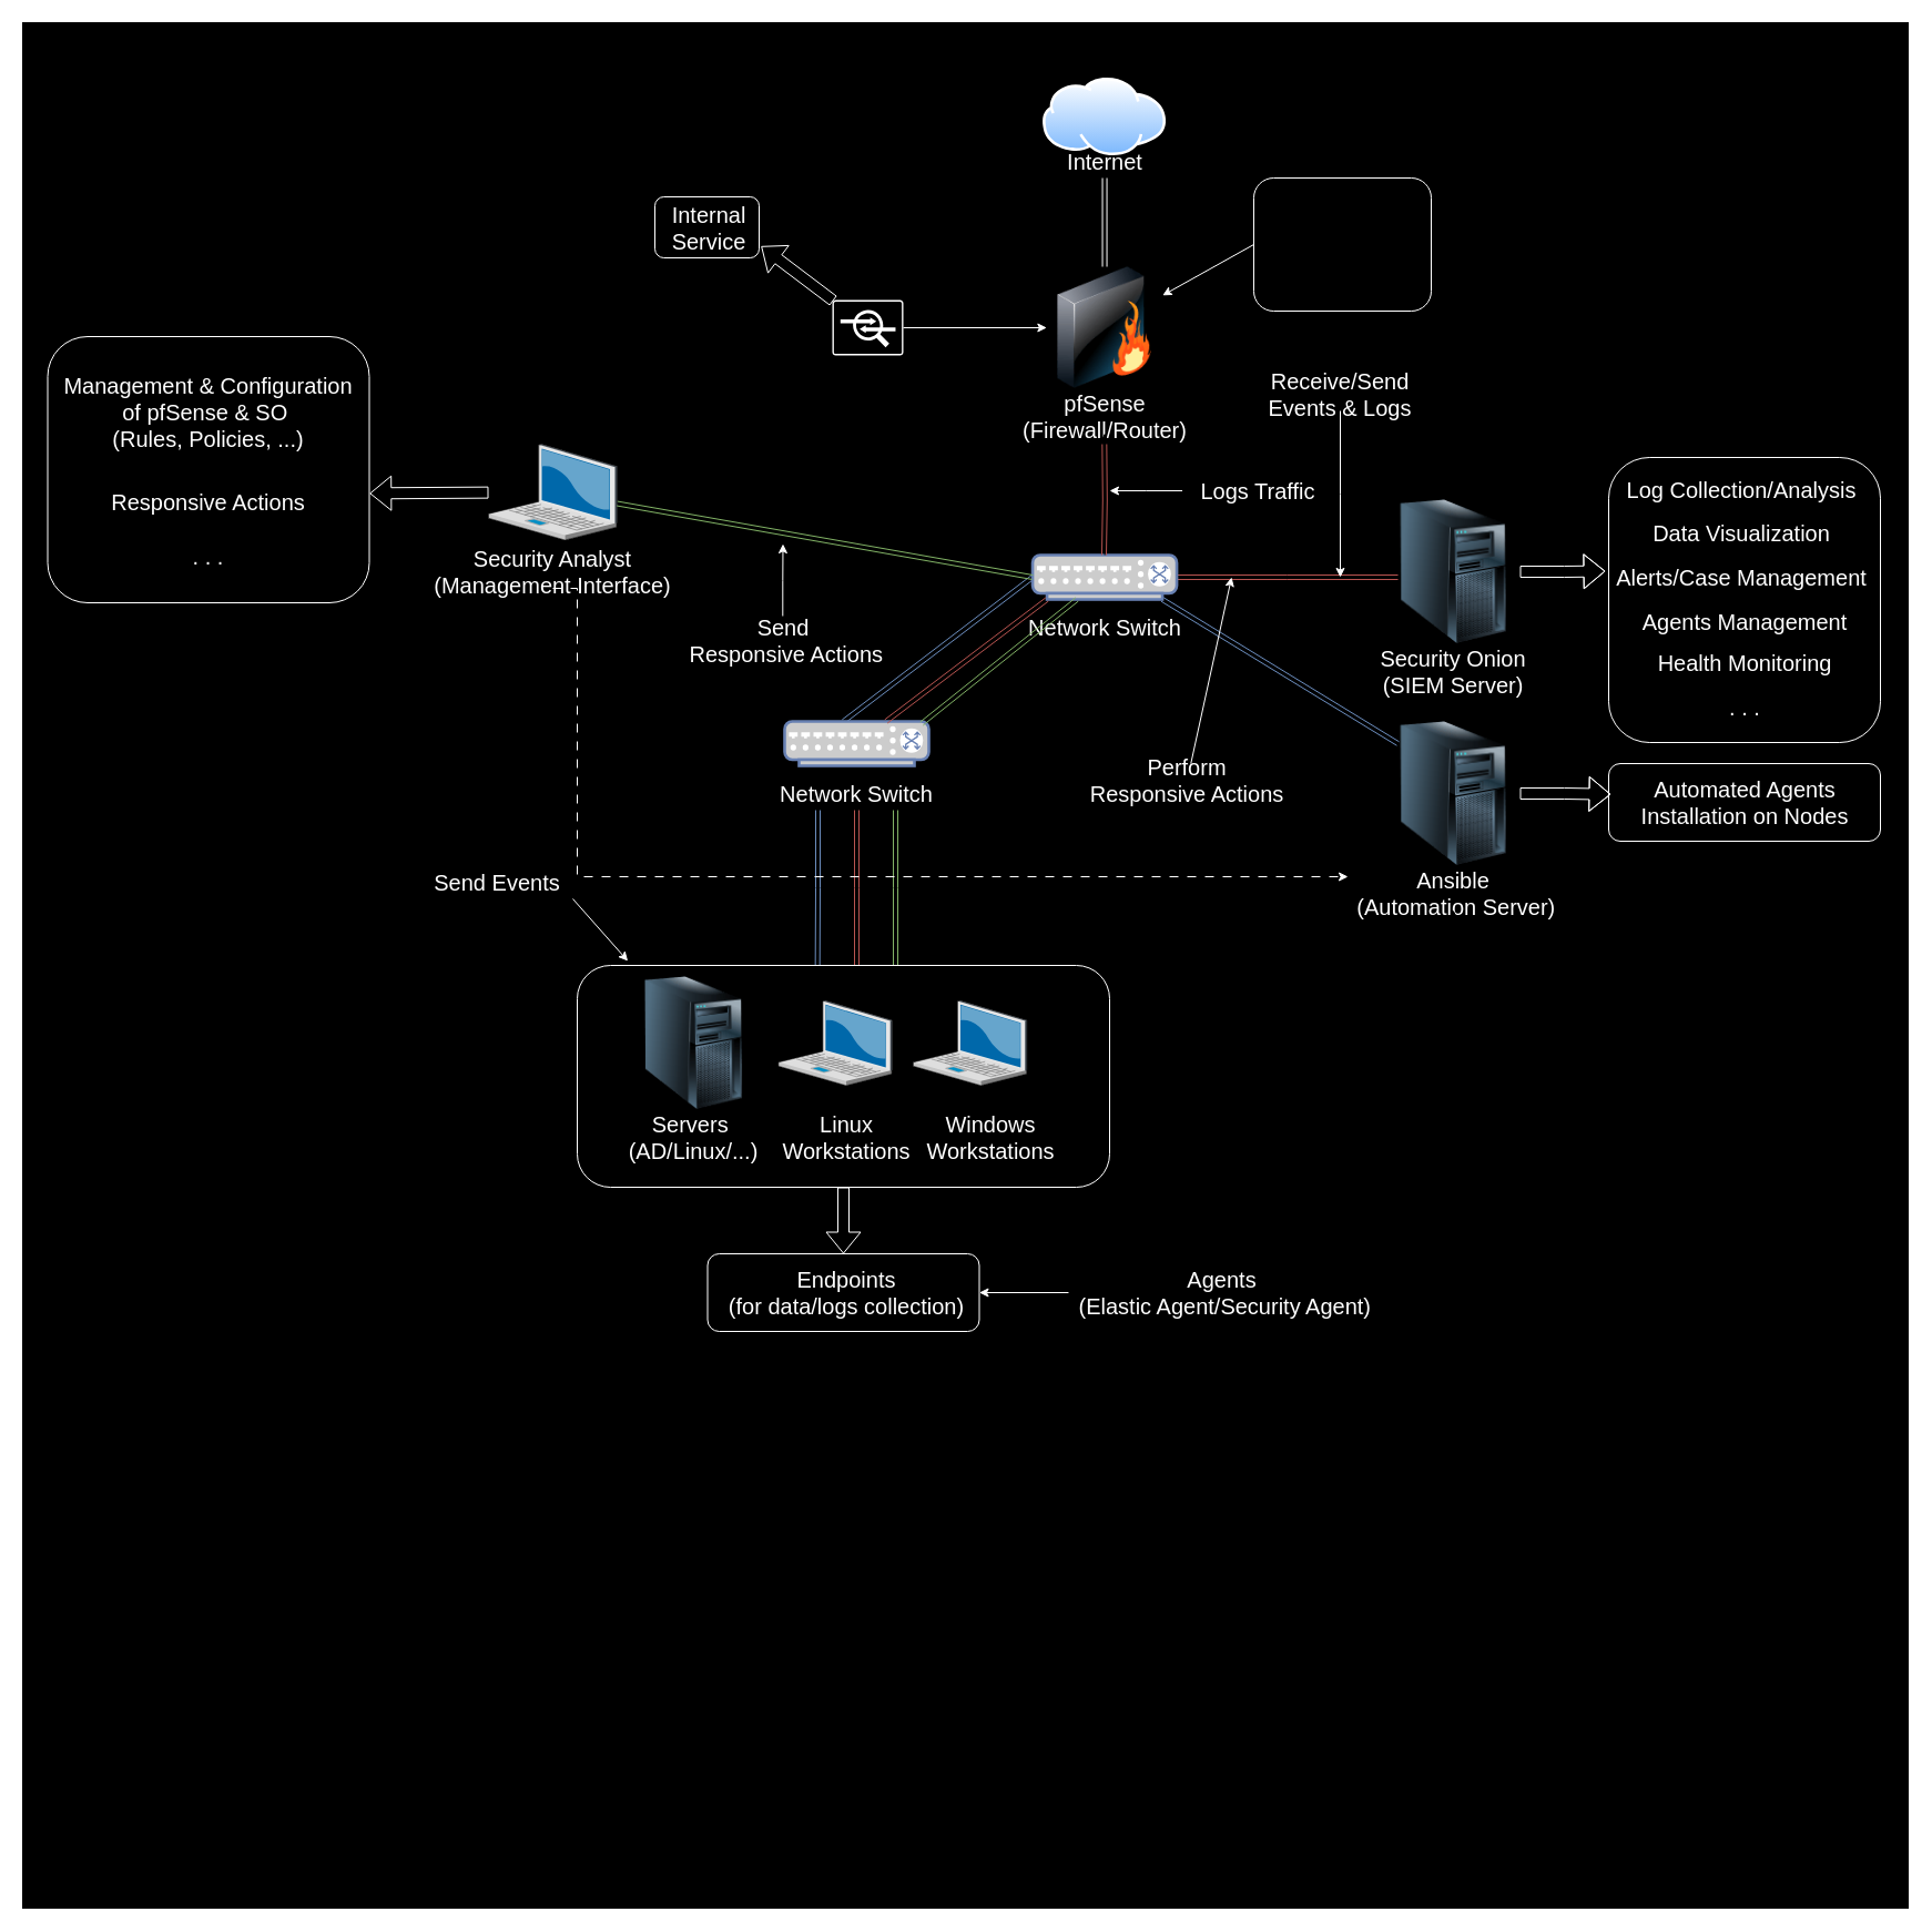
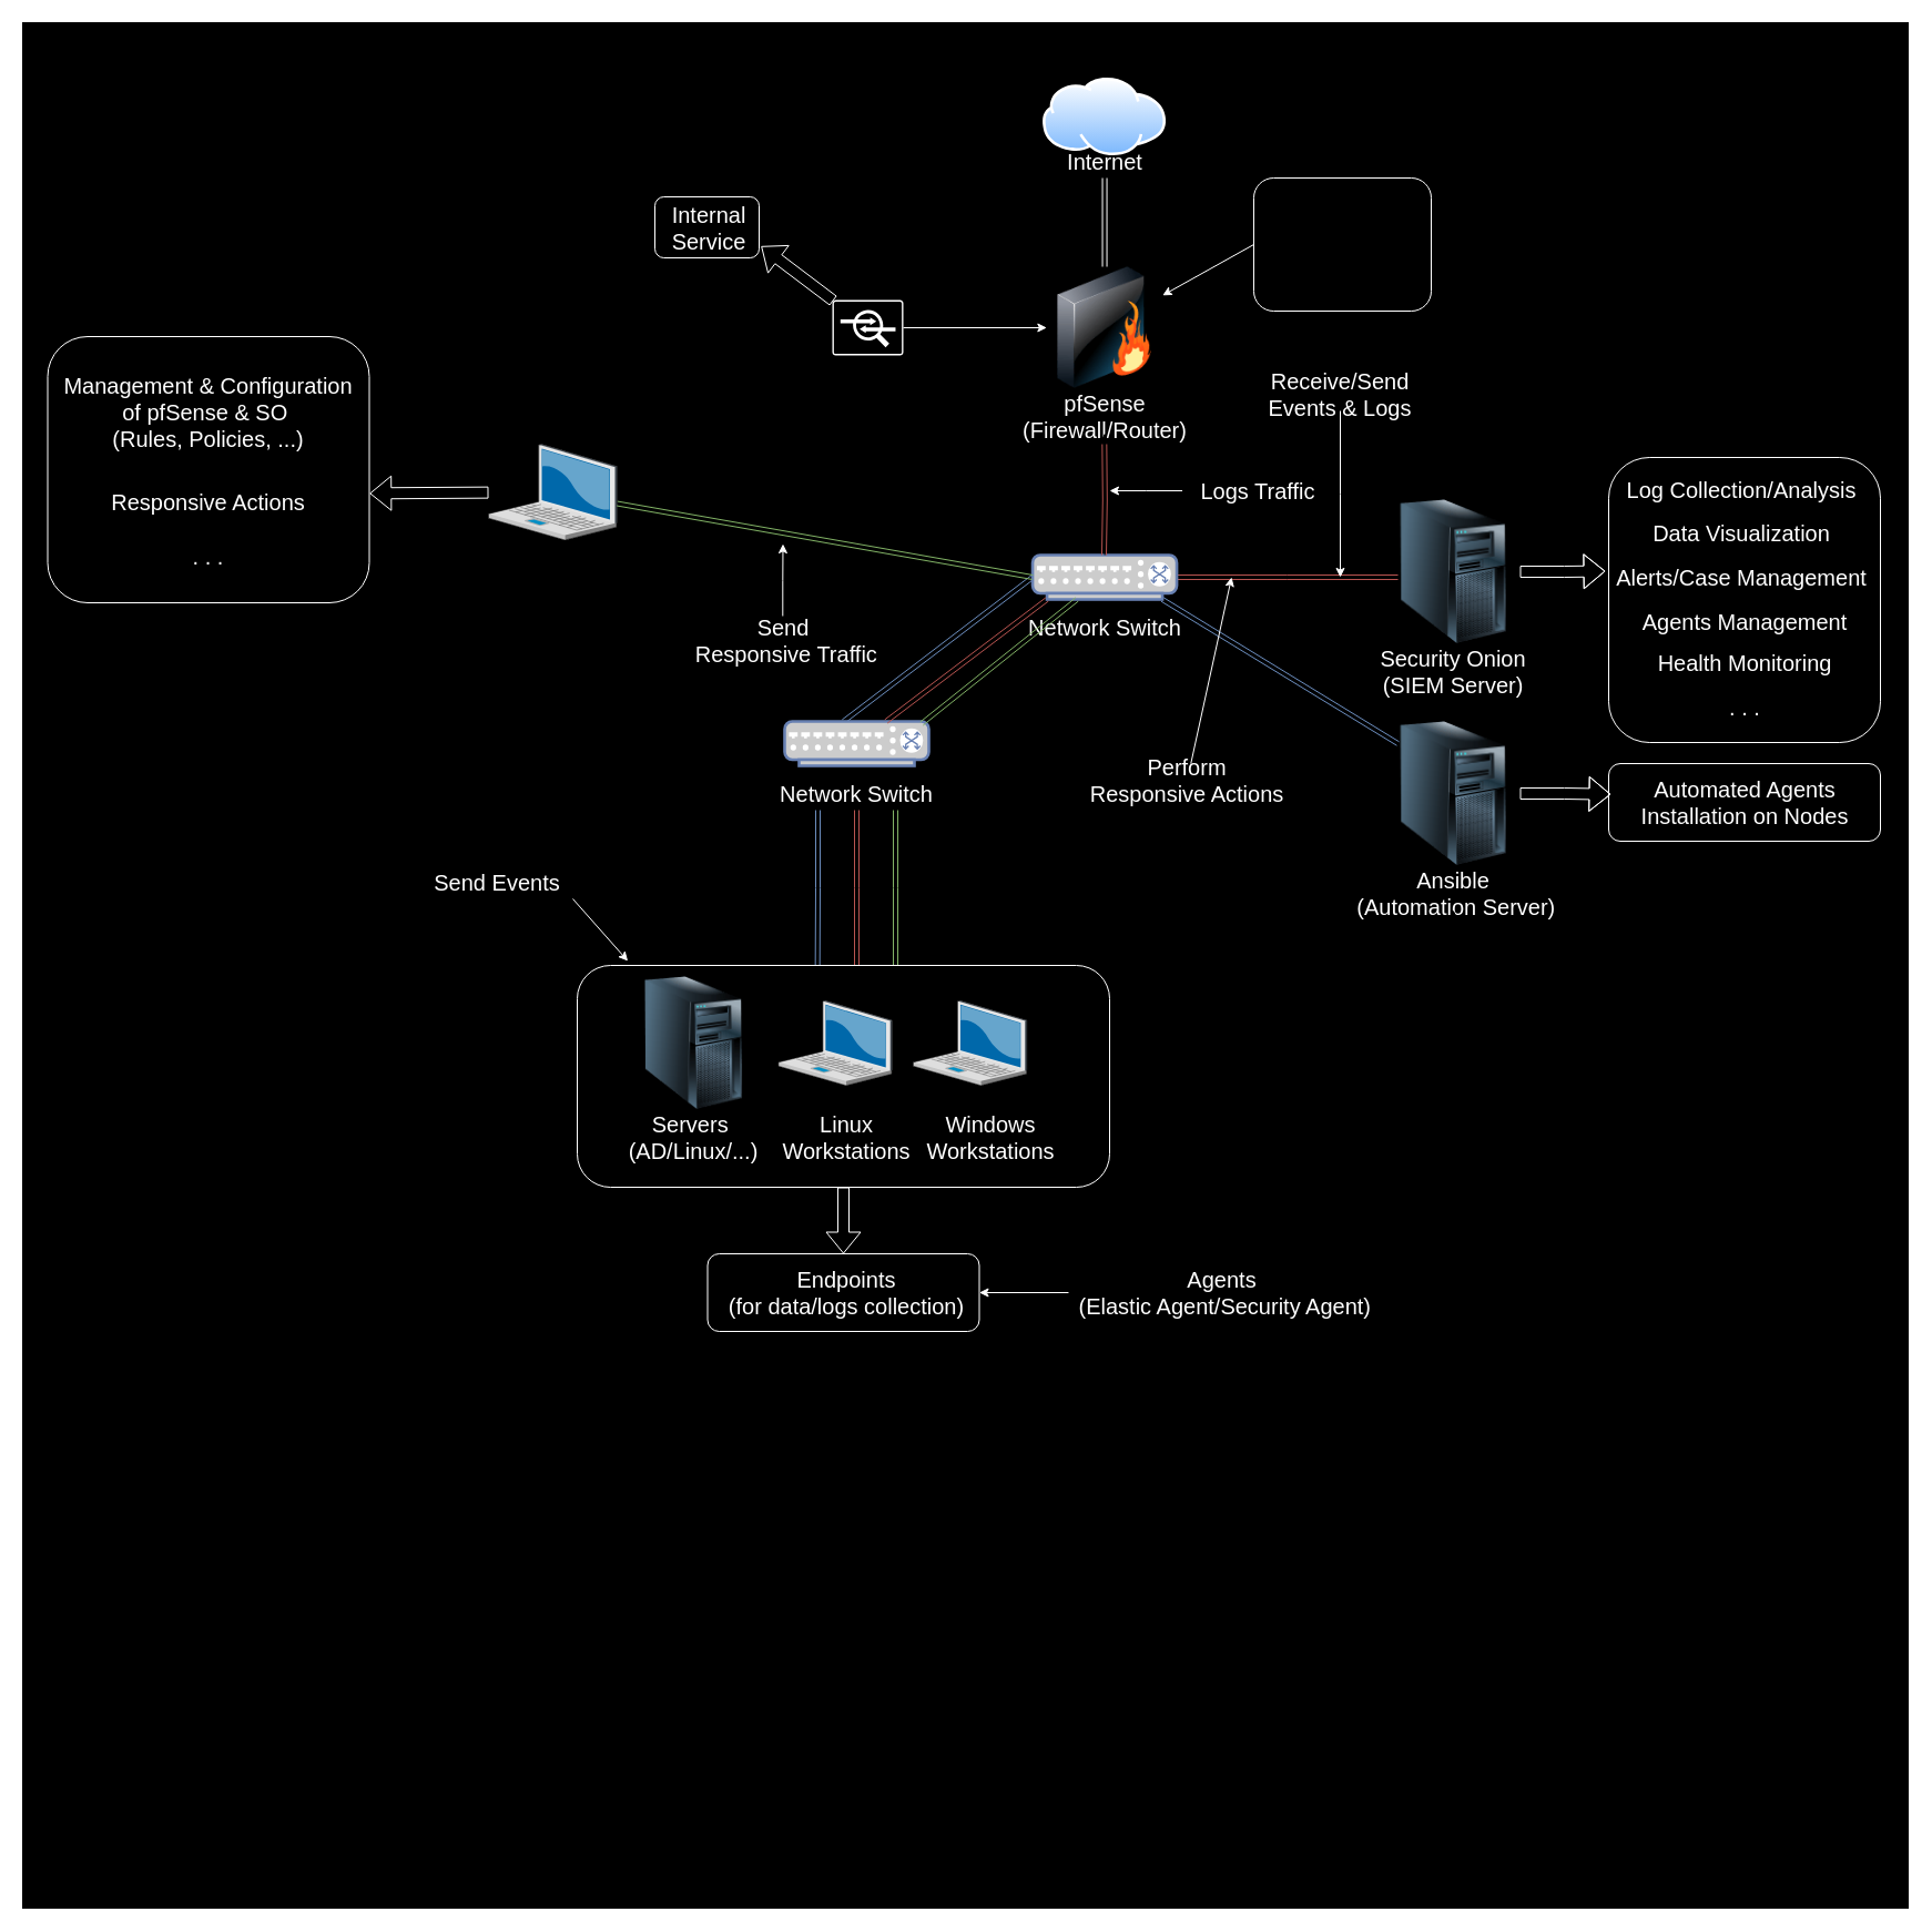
- <mxCell id="32" value="&lt;div&gt;&lt;font color=&quot;#ffffff&quot; style=&quot;font-size: 20px;&quot;&gt;Security Analyst&lt;/font&gt;&lt;/div&gt;&lt;div&gt;&lt;font color=&quot;#ffffff&quot; style=&quot;font-size: 20px;&quot;&gt;(Management Interface)&lt;br&gt;&lt;/font&gt;&lt;/div&gt;" style="text;html=1;align=center;verticalAlign=middle;whiteSpace=wrap;rounded=0;" parent="30" vertex="1"><mxGeometry y="100" width="222" height="30" as="geometry" /></mxCell>
- <mxCell id="69" value="&lt;br&gt;&lt;div&gt;&lt;font color=&quot;#ffffff&quot; style=&quot;font-size: 20px;&quot;&gt;Send&lt;/font&gt;&lt;/div&gt;&lt;div&gt;&lt;font color=&quot;#ffffff&quot; style=&quot;font-size: 20px;&quot;&gt;&amp;nbsp;Responsive Actions&lt;br&gt;&lt;/font&gt;&lt;/div&gt;" style="text;html=1;align=center;verticalAlign=middle;whiteSpace=wrap;rounded=0;" parent="1" vertex="1"><mxGeometry x="597.5" y="555" width="215.5" height="30" as="geometry" /></mxCell>
+ <mxCell id="69" value="&lt;br&gt;&lt;div&gt;&lt;font color=&quot;#ffffff&quot; style=&quot;font-size: 20px;&quot;&gt;Send&lt;/font&gt;&lt;/div&gt;&lt;div&gt;&lt;font color=&quot;#ffffff&quot; style=&quot;font-size: 20px;&quot;&gt;&amp;nbsp;Responsive Traffic&lt;br&gt;&lt;/font&gt;&lt;/div&gt;" style="text;html=1;align=center;verticalAlign=middle;whiteSpace=wrap;rounded=0;" parent="1" vertex="1"><mxGeometry x="597.5" y="555" width="215.5" height="30" as="geometry" /></mxCell>
- <mxCell id="82" style="edgeStyle=orthogonalEdgeStyle;rounded=0;orthogonalLoop=1;jettySize=auto;html=1;exitX=0.5;exitY=1;exitDx=0;exitDy=0;dashed=1;dashPattern=8 8;strokeColor=#FFFFFF;" parent="1" source="32" target="27" edge="1"><mxGeometry relative="1" as="geometry"><mxPoint x="1260" y="860" as="targetPoint" /><Array as="points"><mxPoint x="520" y="530" /><mxPoint x="520" y="790" /></Array></mxGeometry></mxCell>
